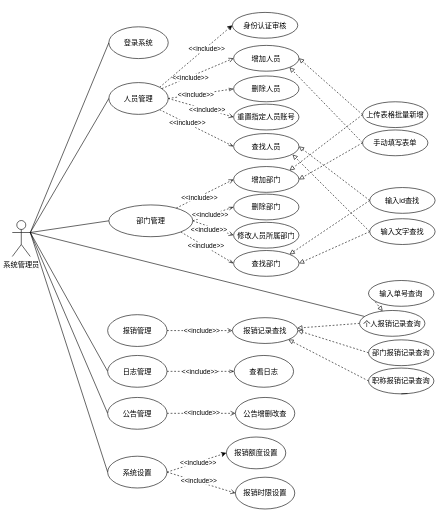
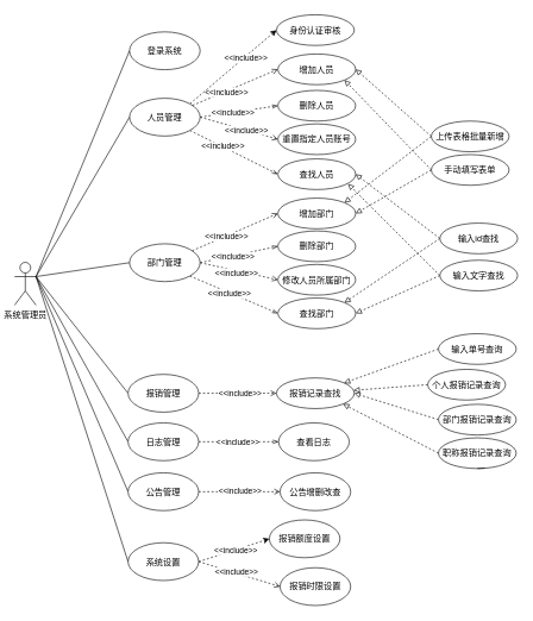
- <mxCell id="33" value="部门管理" style="ellipse;whiteSpace=wrap;html=1;" parent="1" vertex="1"><mxGeometry x="181" y="341" width="140" height="53" as="geometry" /></mxCell>
+ <mxCell id="33" value="部门管理" style="ellipse;whiteSpace=wrap;html=1;" parent="1" vertex="1"><mxGeometry x="181" y="341" width="99" height="53" as="geometry" /></mxCell>
- <mxCell id="19" style="edgeStyle=none;rounded=0;orthogonalLoop=1;jettySize=auto;html=1;exitX=1;exitY=0.333;exitDx=0;exitDy=0;exitPerimeter=0;labelBackgroundColor=none;endArrow=none;endFill=0;" parent="1" source="24" target="55" edge="1"><mxGeometry relative="1" as="geometry" /></mxCell>
+ <mxCell id="19" style="edgeStyle=none;rounded=0;orthogonalLoop=1;jettySize=auto;html=1;exitX=1;exitY=0.333;exitDx=0;exitDy=0;exitPerimeter=0;entryX=0;entryY=0.5;entryDx=0;entryDy=0;labelBackgroundColor=none;endArrow=none;endFill=0;" parent="1" source="24" target="52" edge="1"><mxGeometry relative="1" as="geometry" /></mxCell>
- <mxCell id="60" style="edgeStyle=none;rounded=0;orthogonalLoop=1;jettySize=auto;html=1;exitX=0;exitY=0.5;exitDx=0;exitDy=0;dashed=1;labelBackgroundColor=none;endArrow=block;endFill=0;" parent="1" source="61" target="55" edge="1"><mxGeometry relative="1" as="geometry" /></mxCell>
+ <mxCell id="60" style="edgeStyle=none;rounded=0;orthogonalLoop=1;jettySize=auto;html=1;exitX=0;exitY=0.5;exitDx=0;exitDy=0;dashed=1;labelBackgroundColor=none;endArrow=block;endFill=0;" parent="1" source="61" target="53" edge="1"><mxGeometry relative="1" as="geometry" /></mxCell>
